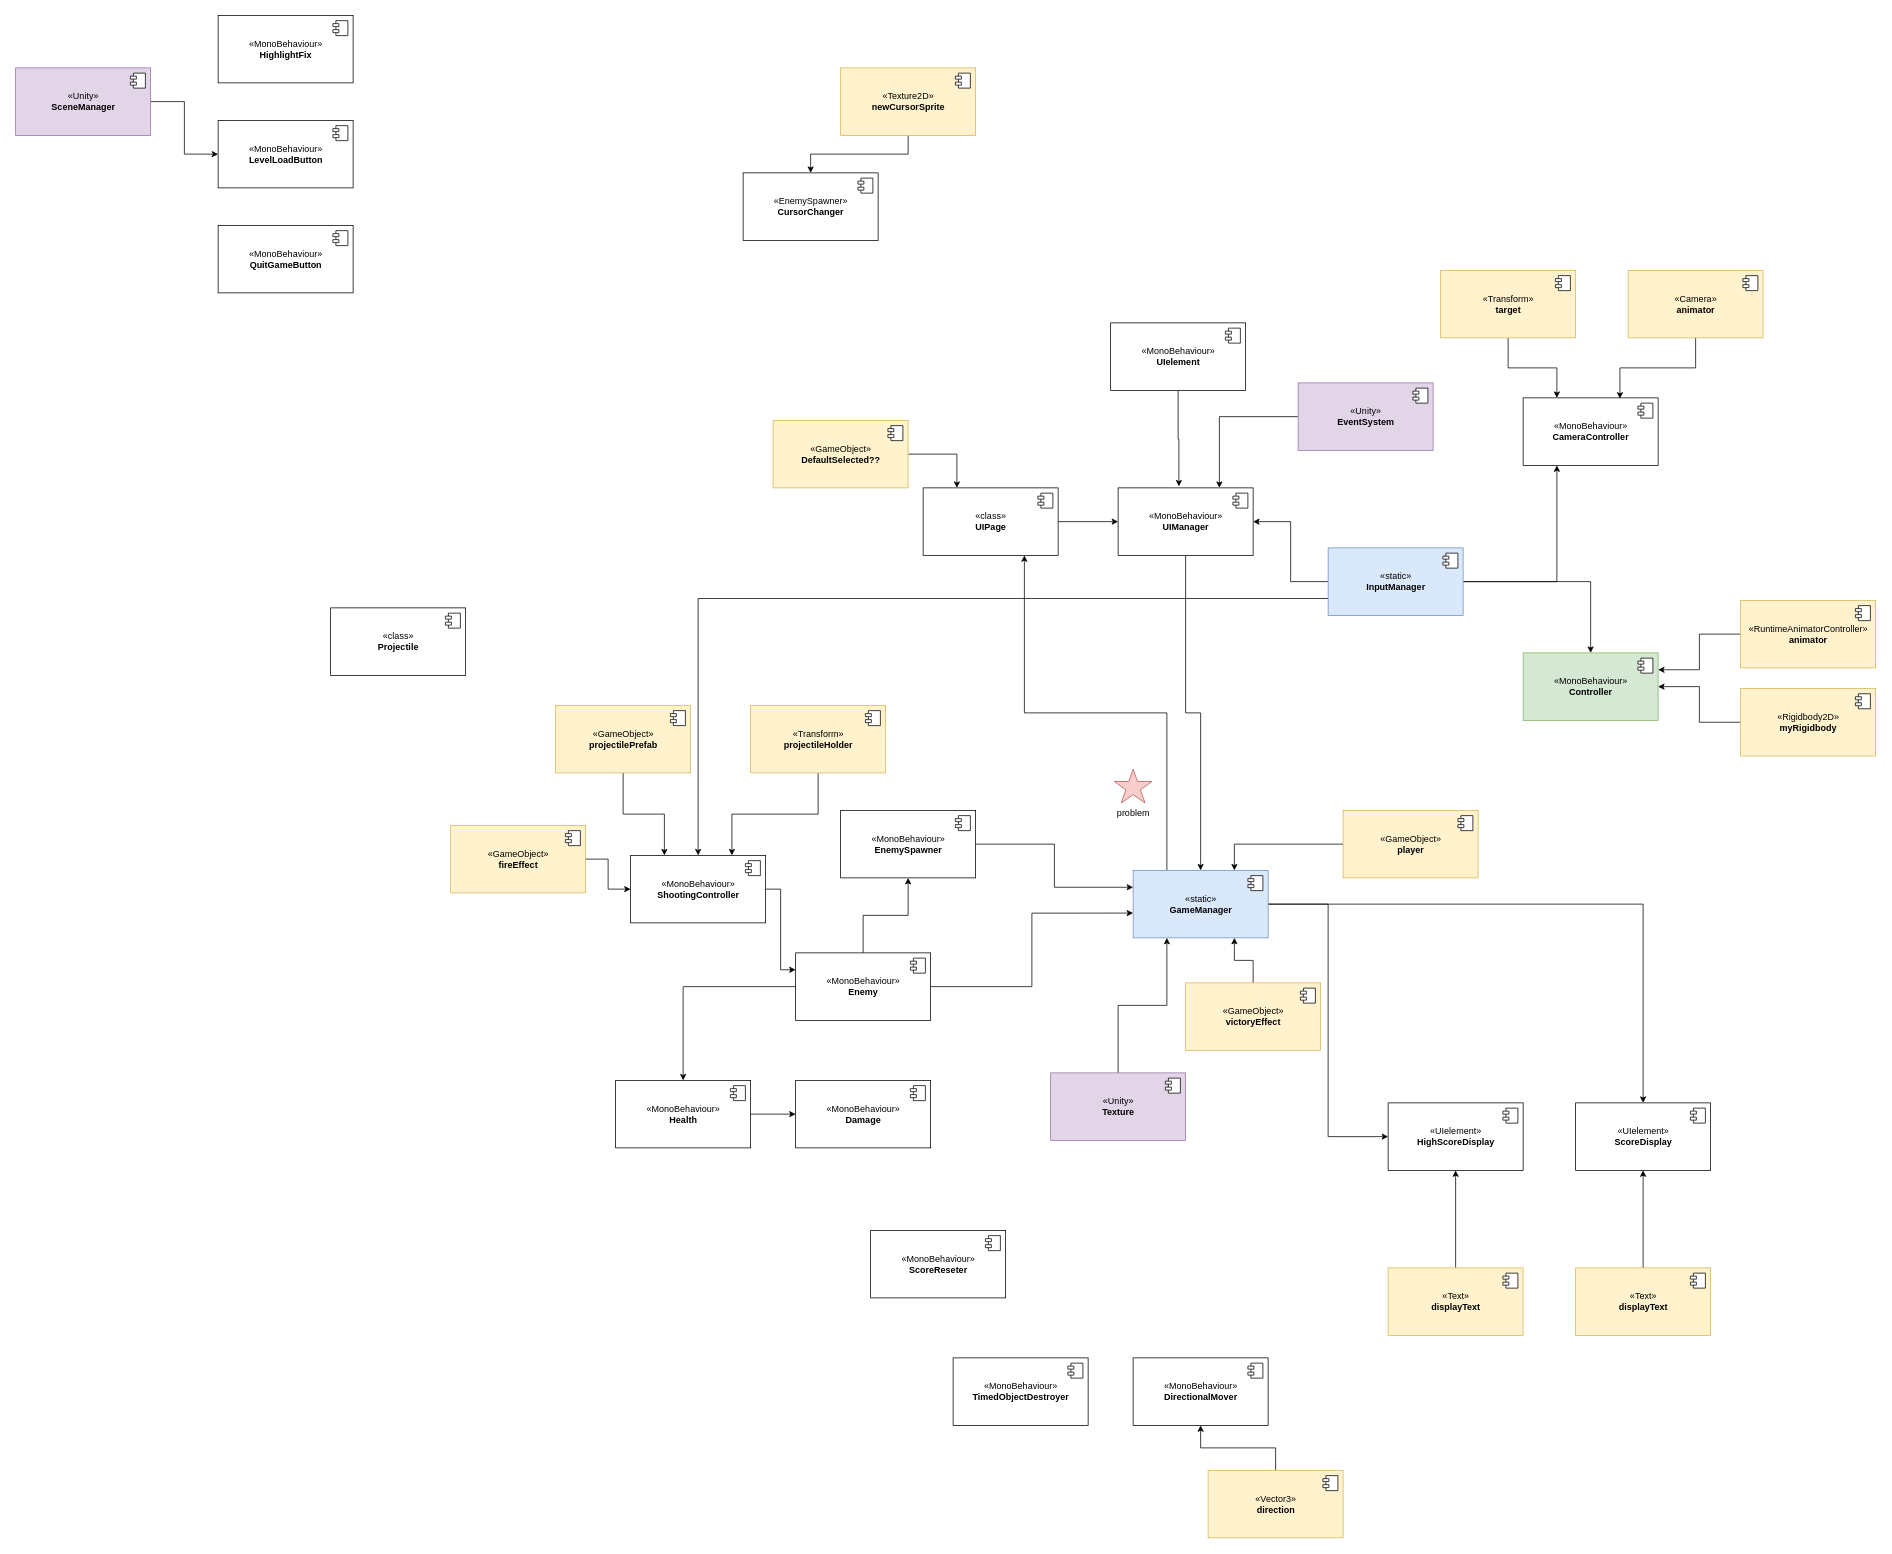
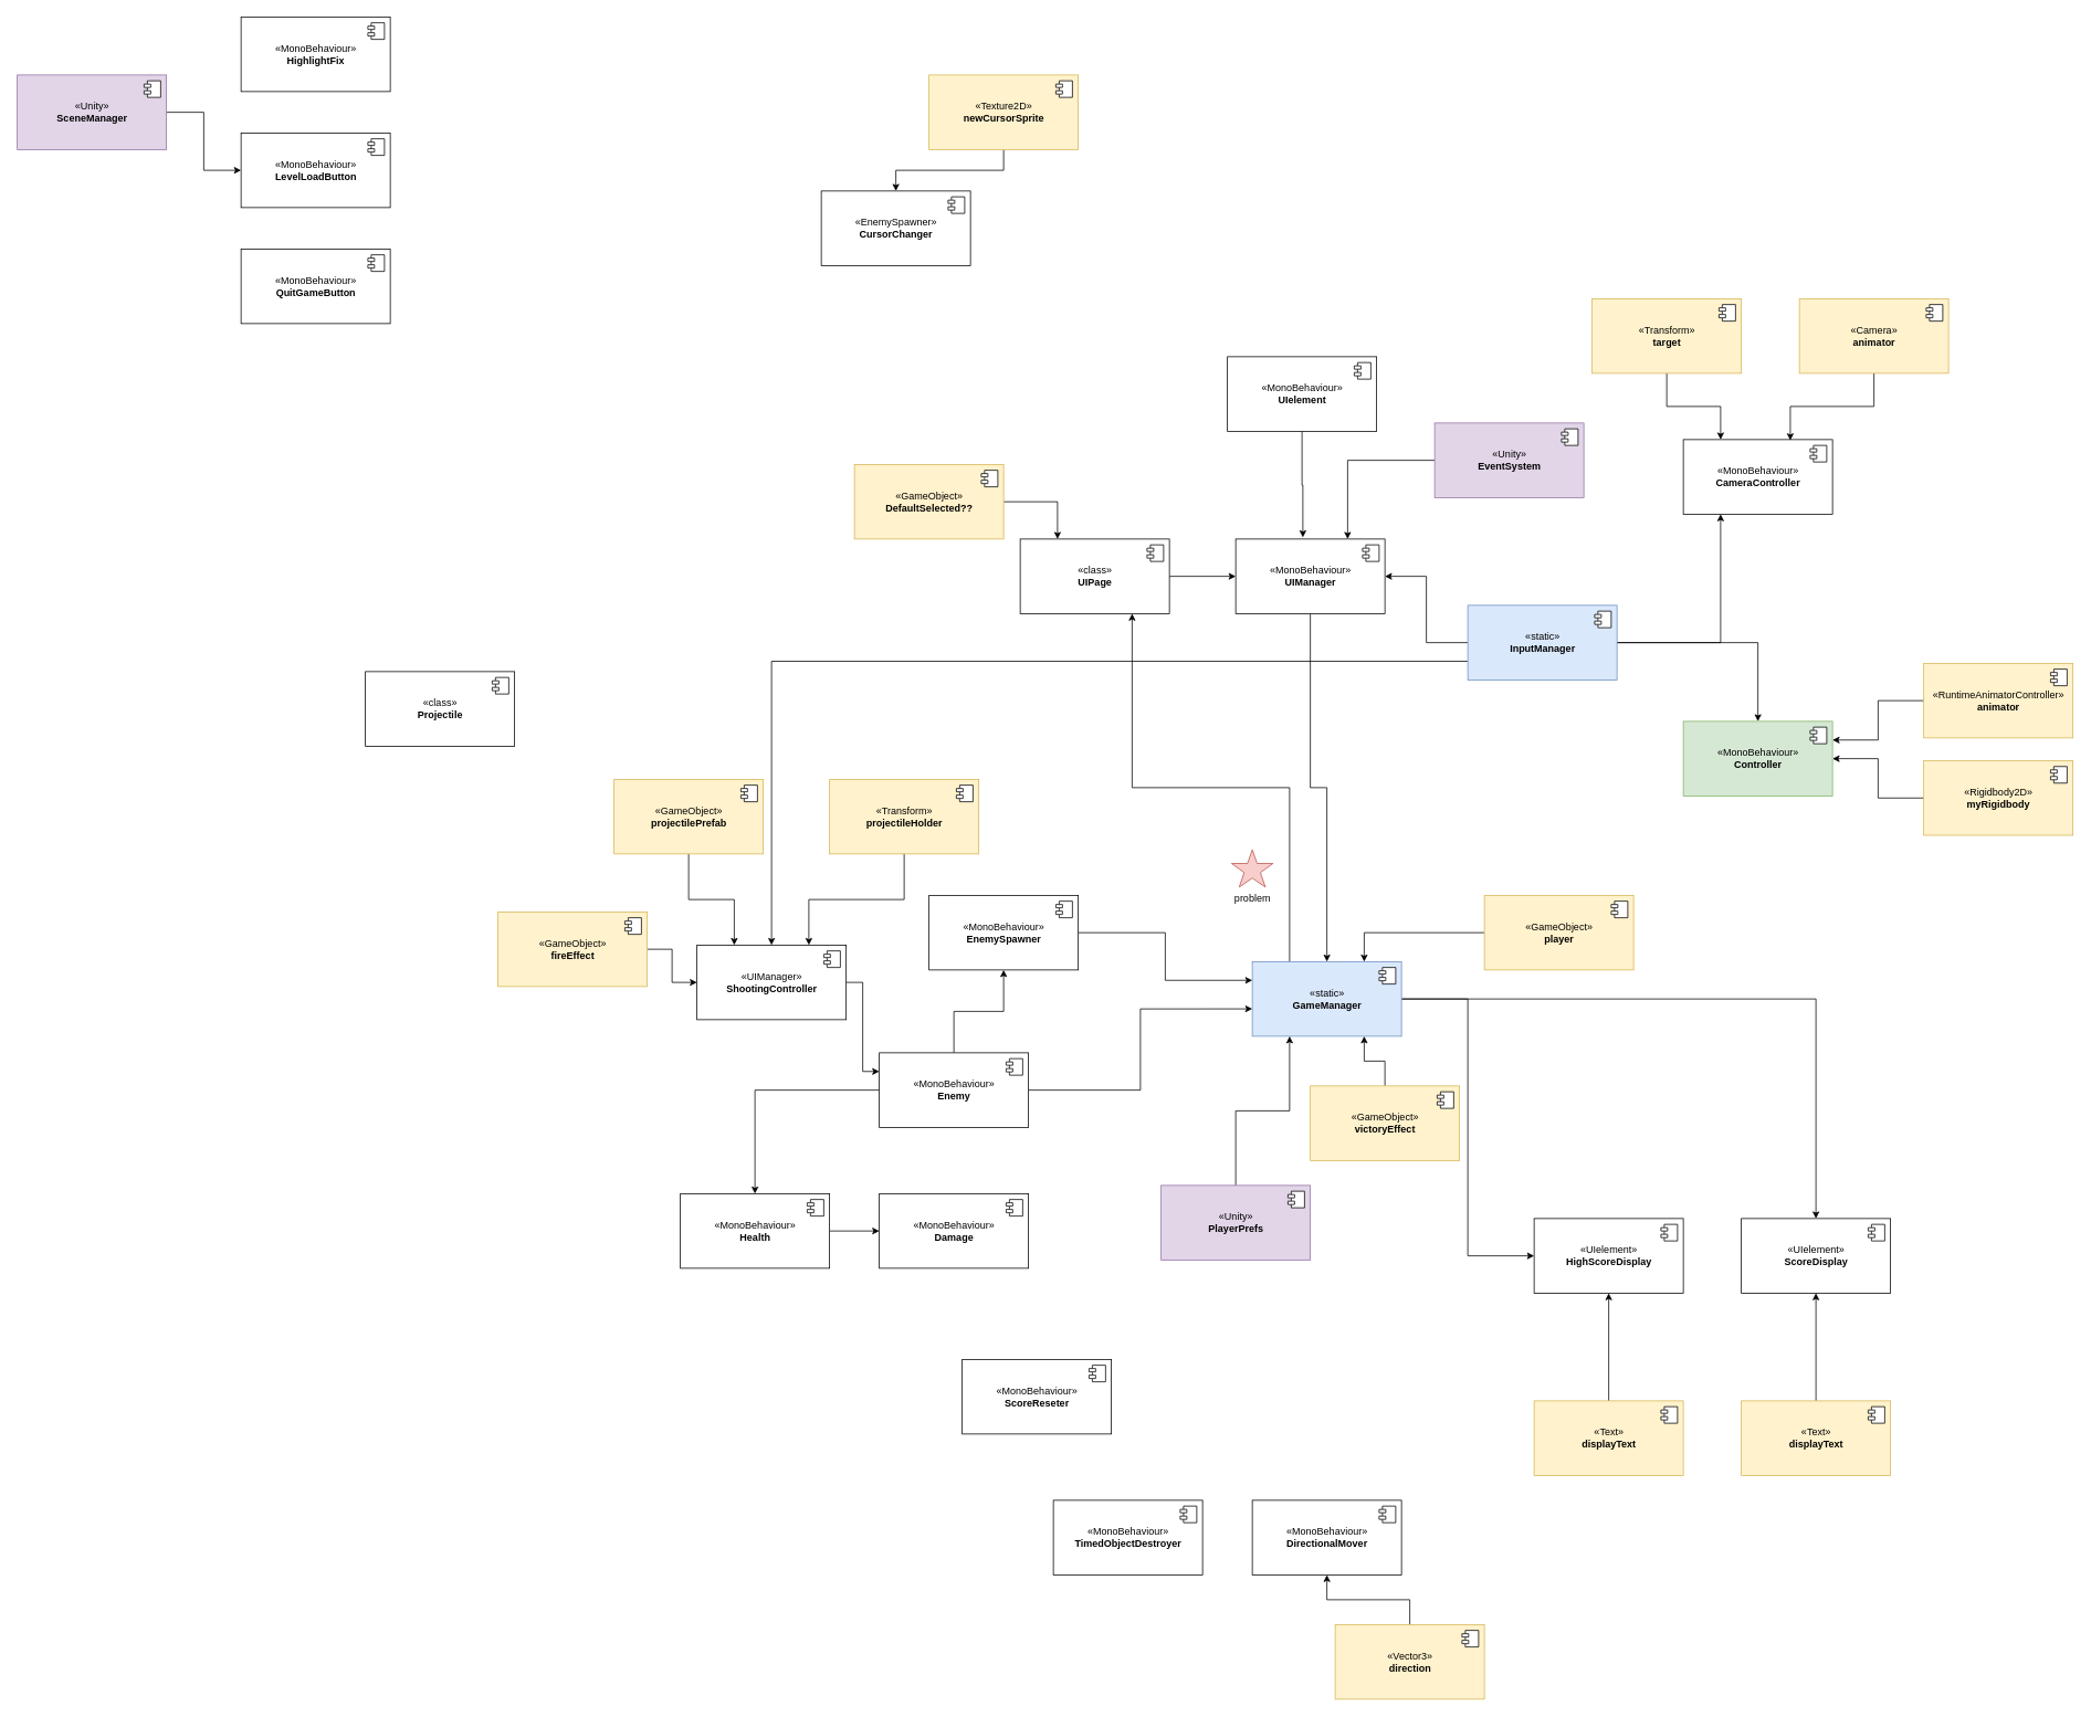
- <mxCell id="58" value="«MonoBehaviour»&lt;br&gt;&lt;b&gt;ShootingController&lt;/b&gt;" style="html=1;dropTarget=0;" vertex="1" parent="1"><mxGeometry x="840" y="1140" width="180" height="90" as="geometry" /></mxCell>
+ <mxCell id="58" value="«UIManager»&lt;br&gt;&lt;b&gt;ShootingController&lt;/b&gt;" style="html=1;dropTarget=0;" vertex="1" parent="1"><mxGeometry x="840" y="1140" width="180" height="90" as="geometry" /></mxCell>
- <mxCell id="104" value="«Unity»&lt;br&gt;&lt;b&gt;Texture&lt;/b&gt;" style="html=1;dropTarget=0;fillColor=#e1d5e7;strokeColor=#9673a6;" vertex="1" parent="1"><mxGeometry x="1400" y="1430" width="180" height="90" as="geometry" /></mxCell>
+ <mxCell id="104" value="«Unity»&lt;br&gt;&lt;b&gt;PlayerPrefs&lt;/b&gt;" style="html=1;dropTarget=0;fillColor=#e1d5e7;strokeColor=#9673a6;" vertex="1" parent="1"><mxGeometry x="1400" y="1430" width="180" height="90" as="geometry" /></mxCell>
